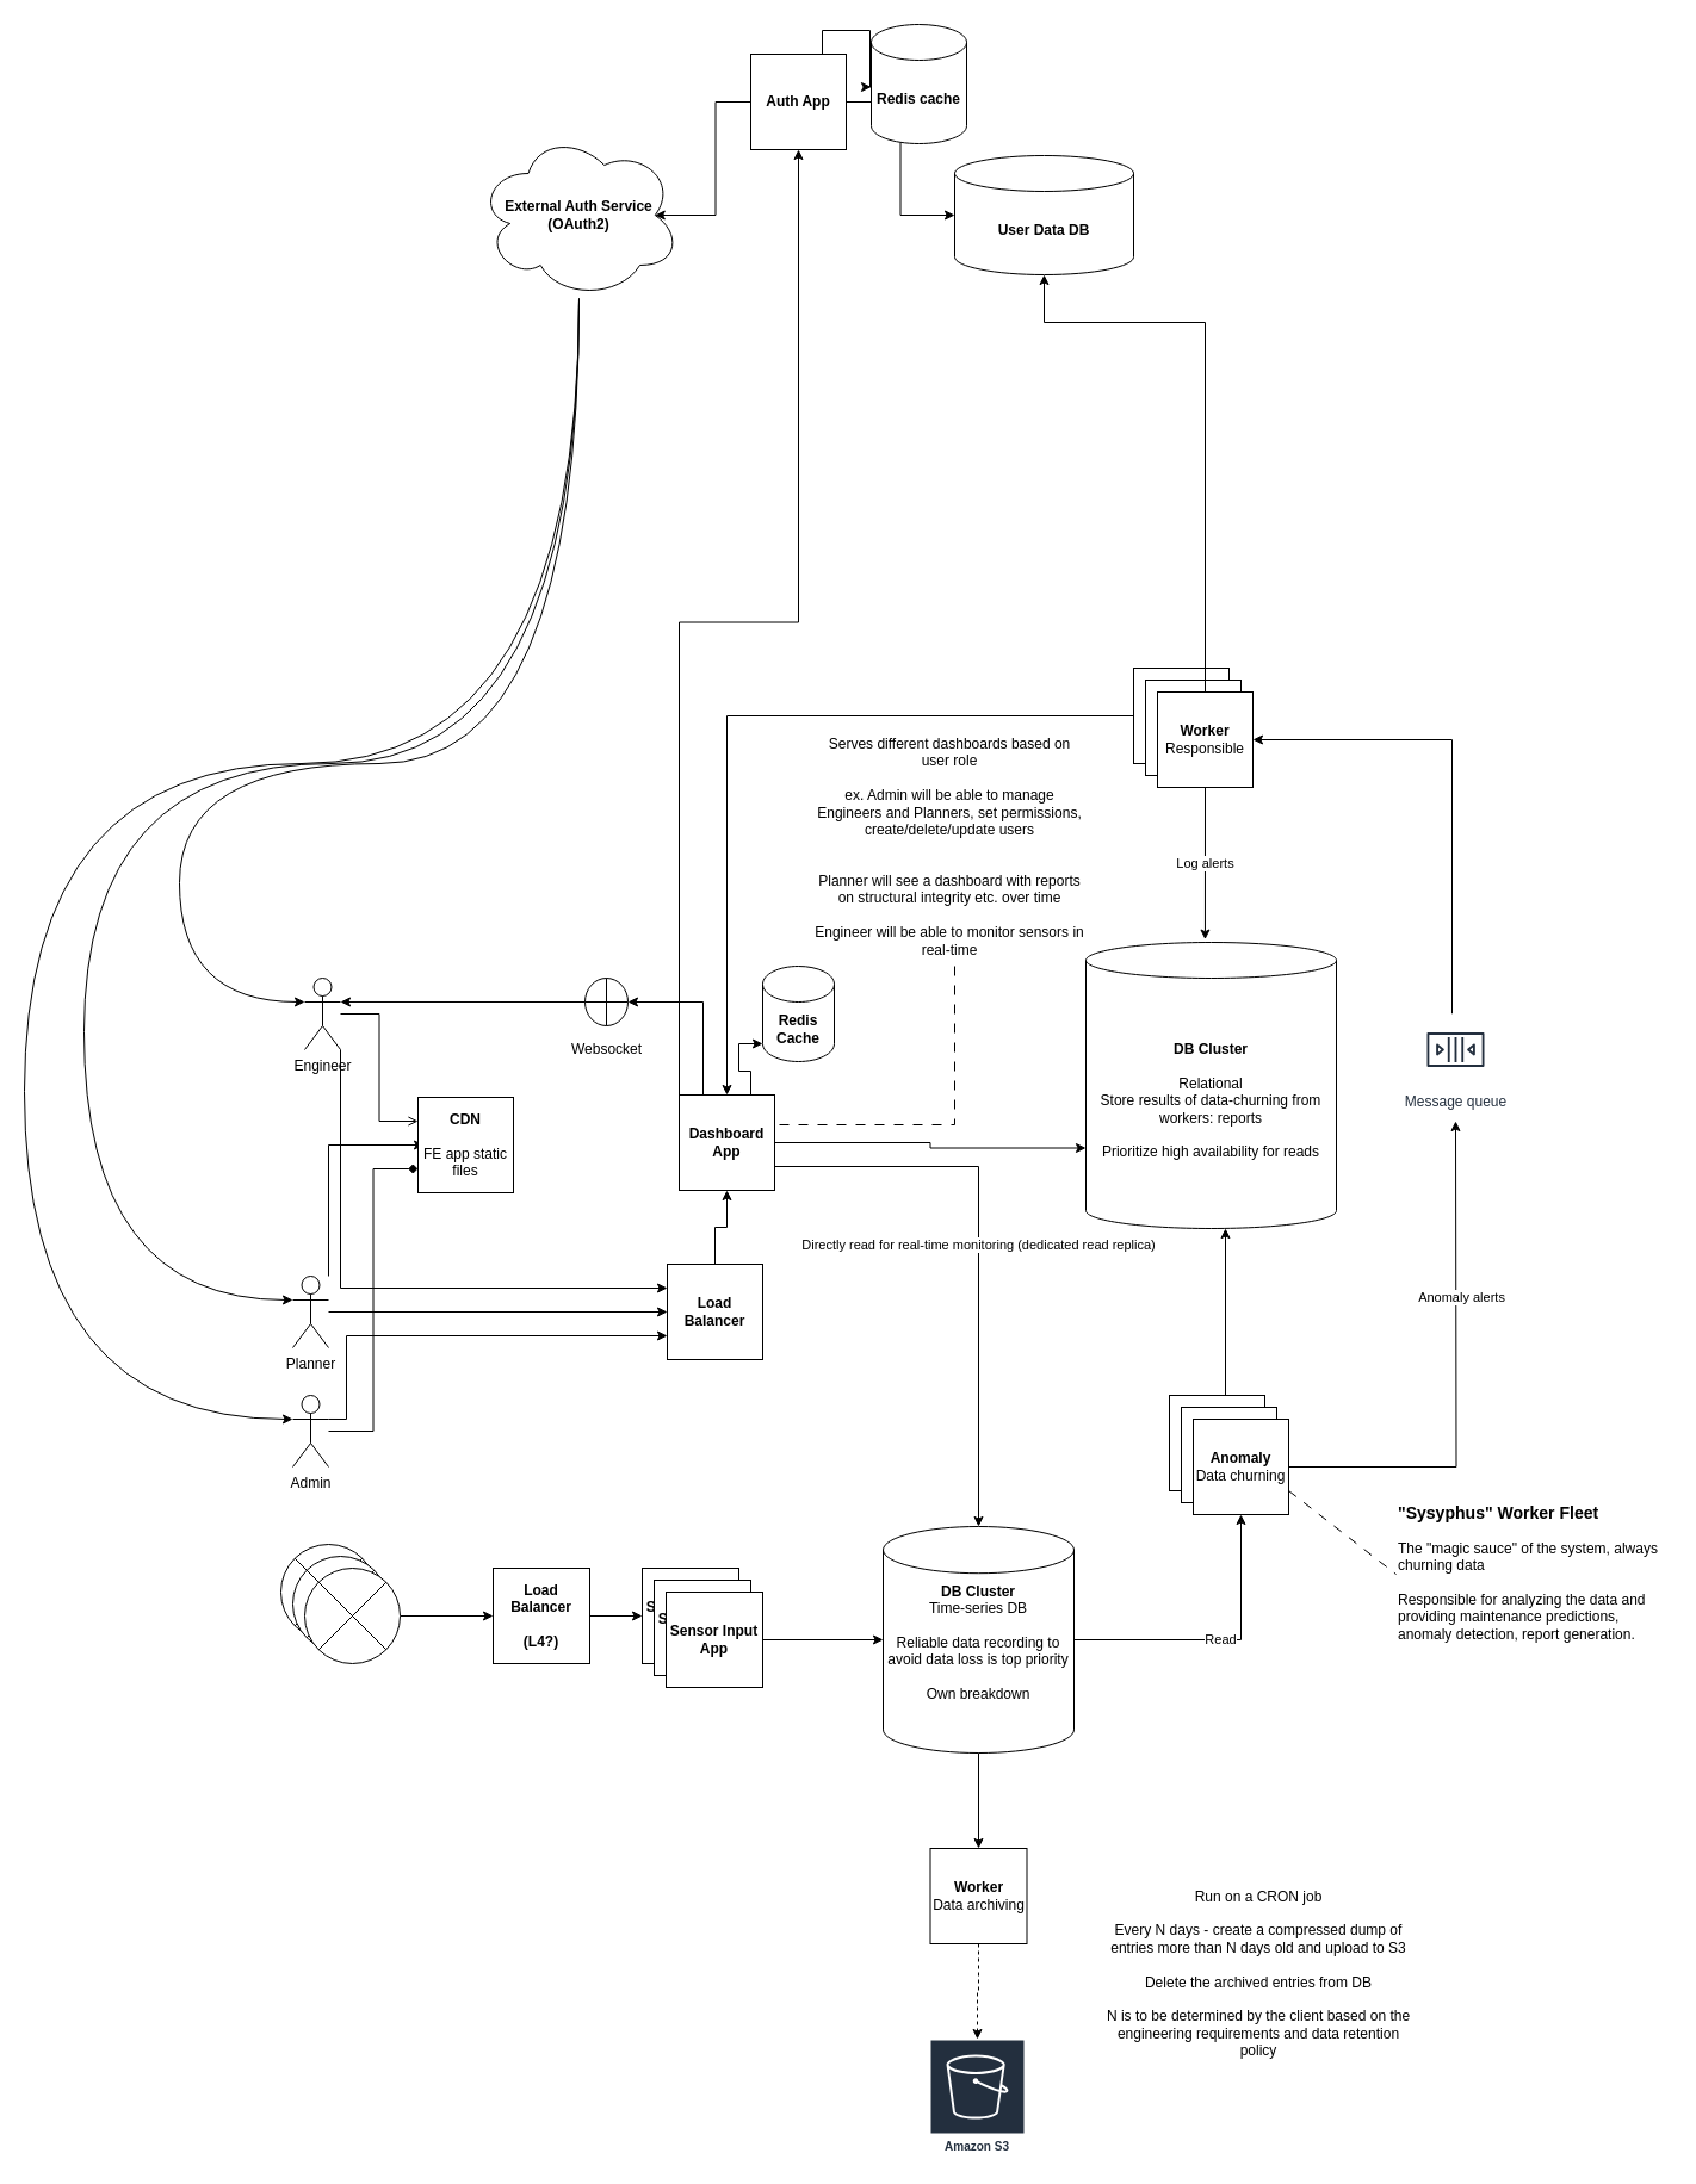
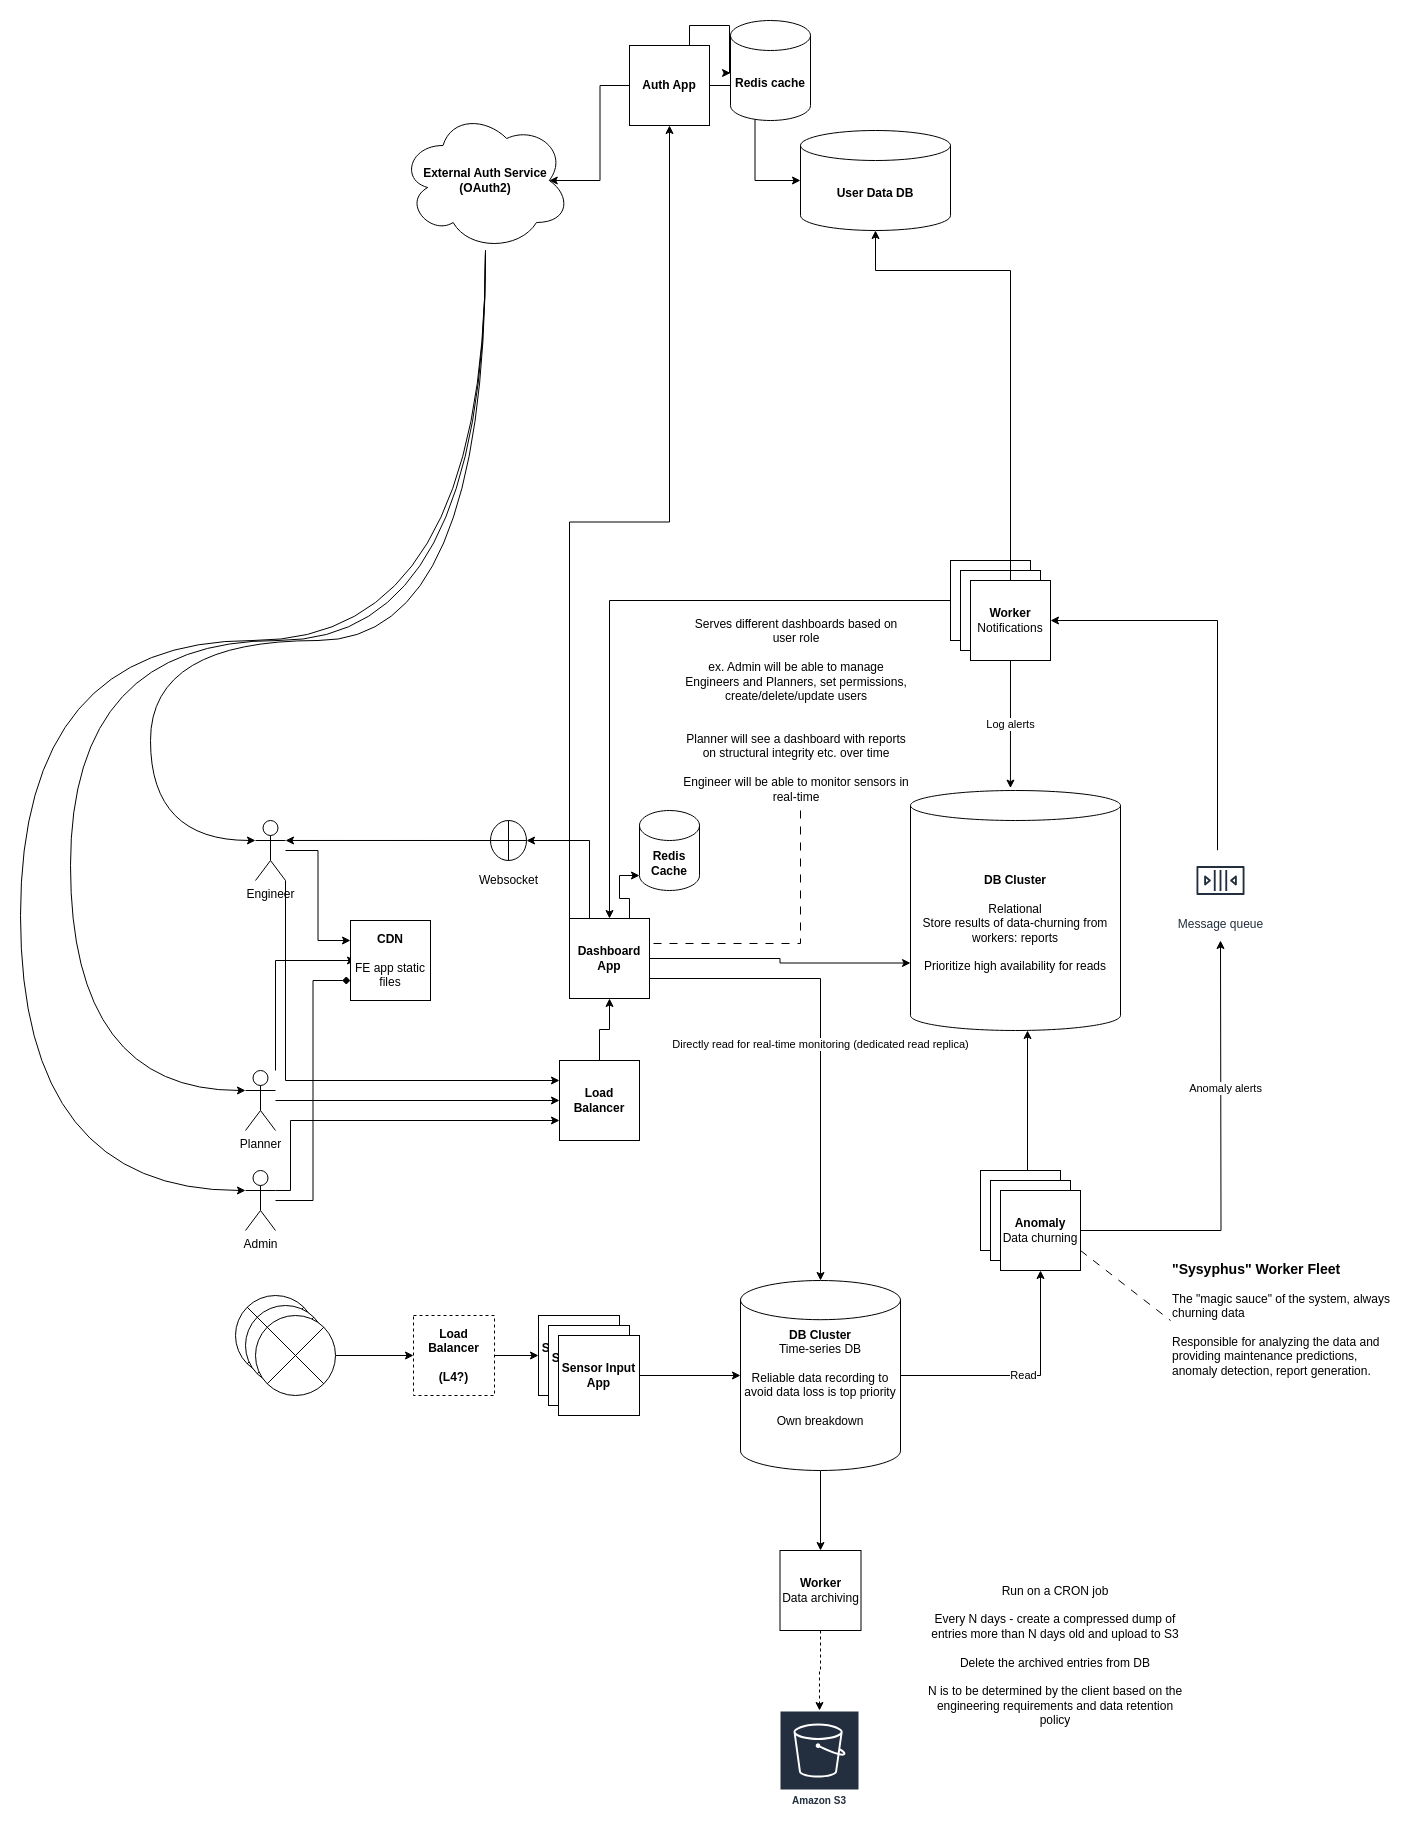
- <mxCell id="37" value="&lt;div&gt;&lt;b&gt;Worker&lt;/b&gt;&lt;/div&gt;Responsible" style="whiteSpace=wrap;html=1;aspect=fixed;" parent="1" vertex="1"><mxGeometry x="970" y="580" width="80" height="80" as="geometry" /></mxCell>
+ <mxCell id="37" value="&lt;div&gt;&lt;b&gt;Worker&lt;/b&gt;&lt;/div&gt;Notifications" style="whiteSpace=wrap;html=1;aspect=fixed;" parent="1" vertex="1"><mxGeometry x="970" y="580" width="80" height="80" as="geometry" /></mxCell>
- <mxCell id="47" style="edgeStyle=orthogonalEdgeStyle;rounded=0;orthogonalLoop=1;jettySize=auto;html=1;entryX=0;entryY=0.25;entryDx=0;entryDy=0;endArrow=open;" parent="1" source="48" target="6" edge="1"><mxGeometry relative="1" as="geometry" /></mxCell>
+ <mxCell id="47" style="edgeStyle=orthogonalEdgeStyle;rounded=0;orthogonalLoop=1;jettySize=auto;html=1;entryX=0;entryY=0.25;entryDx=0;entryDy=0;" parent="1" source="48" target="6" edge="1"><mxGeometry relative="1" as="geometry" /></mxCell>
- <mxCell id="13" value="&lt;div&gt;&lt;b&gt;Load Balancer&lt;/b&gt;&lt;/div&gt;&lt;br&gt;&lt;div&gt;&lt;b&gt;(L4?)&lt;/b&gt;&lt;/div&gt;" style="whiteSpace=wrap;html=1;aspect=fixed;" parent="1" vertex="1"><mxGeometry x="413" y="1315" width="81" height="80" as="geometry" /></mxCell>
+ <mxCell id="13" value="&lt;div&gt;&lt;b&gt;Load Balancer&lt;/b&gt;&lt;/div&gt;&lt;br&gt;&lt;div&gt;&lt;b&gt;(L4?)&lt;/b&gt;&lt;/div&gt;" style="whiteSpace=wrap;html=1;aspect=fixed;dashed=1;" parent="1" vertex="1"><mxGeometry x="413" y="1315" width="81" height="80" as="geometry" /></mxCell>
